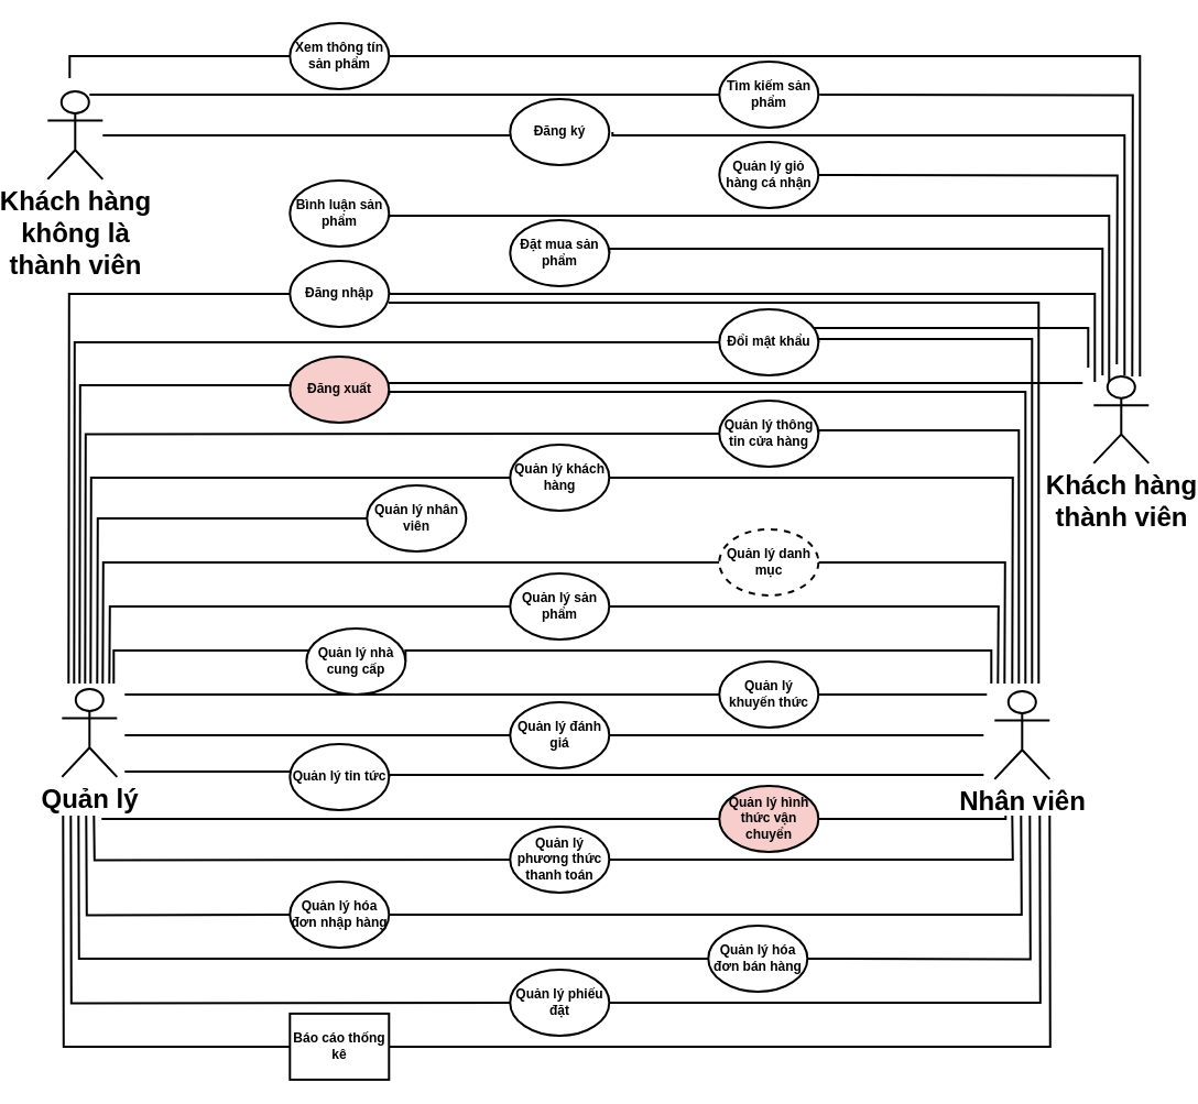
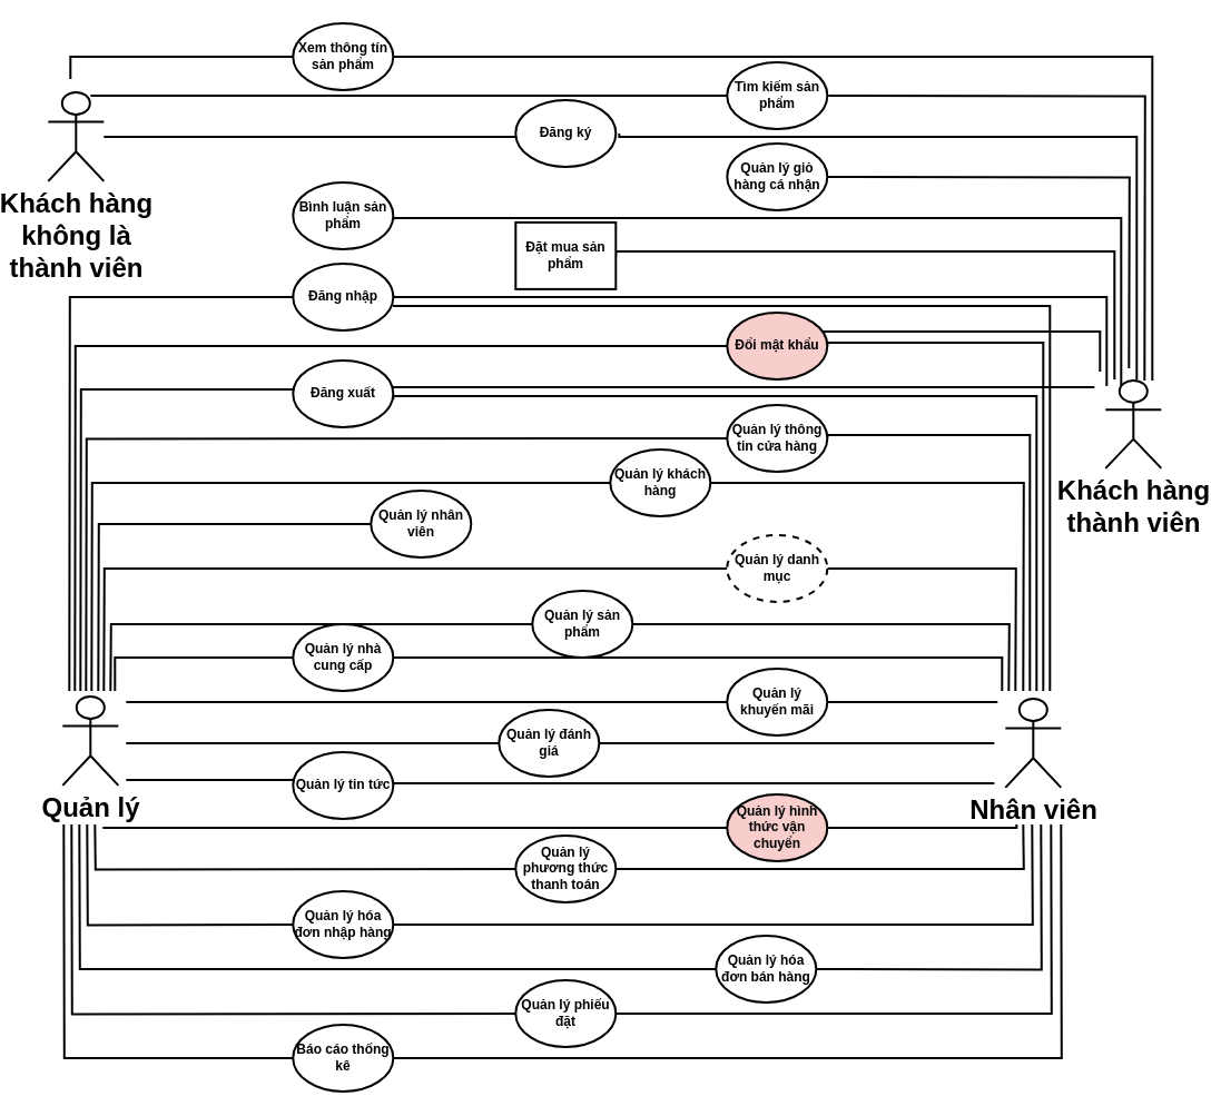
- <mxCell id="18" value="Đặt mua sản phẩm" style="ellipse;whiteSpace=wrap;html=1;fontStyle=1;strokeWidth=2;" vertex="1" parent="1"><mxGeometry x="440.8" y="199.4" width="90" height="60" as="geometry" /></mxCell>
+ <mxCell id="18" value="Đặt mua sản phẩm" style="whiteSpace=wrap;html=1;fontStyle=1;strokeWidth=2;rounded=0;" vertex="1" parent="1"><mxGeometry x="440.8" y="199.4" width="90" height="60" as="geometry" /></mxCell>
- <mxCell id="25" value="Đổi mật khẩu" style="ellipse;whiteSpace=wrap;html=1;fontStyle=1;strokeWidth=2;" vertex="1" parent="1"><mxGeometry x="630.8" y="280.4" width="90" height="60" as="geometry" /></mxCell>
+ <mxCell id="25" value="Đổi mật khẩu" style="ellipse;whiteSpace=wrap;html=1;fontStyle=1;strokeWidth=2;fillColor=#f8cecc;" vertex="1" parent="1"><mxGeometry x="630.8" y="280.4" width="90" height="60" as="geometry" /></mxCell>
- <mxCell id="29" value="Đăng xuất" style="ellipse;whiteSpace=wrap;html=1;fontStyle=1;strokeWidth=2;fillColor=#f8cecc;" vertex="1" parent="1"><mxGeometry x="240.8" y="323.4" width="90" height="60" as="geometry" /></mxCell>
+ <mxCell id="29" value="Đăng xuất" style="ellipse;whiteSpace=wrap;html=1;fontStyle=1;strokeWidth=2;" vertex="1" parent="1"><mxGeometry x="240.8" y="323.4" width="90" height="60" as="geometry" /></mxCell>
- <mxCell id="73" value="Quản lý khách hàng" style="ellipse;whiteSpace=wrap;html=1;fontStyle=1;strokeWidth=2;" vertex="1" parent="1"><mxGeometry x="440.8" y="403.4" width="90" height="60" as="geometry" /></mxCell>
+ <mxCell id="73" value="Quản lý khách hàng" style="ellipse;whiteSpace=wrap;html=1;fontStyle=1;strokeWidth=2;" vertex="1" parent="1"><mxGeometry x="525.8" y="403.4" width="90" height="60" as="geometry" /></mxCell>
- <mxCell id="43" value="Quản lý sản phẩm" style="ellipse;whiteSpace=wrap;html=1;fontStyle=1;strokeWidth=2;" vertex="1" parent="1"><mxGeometry x="440.8" y="520.4" width="90" height="60" as="geometry" /></mxCell>
+ <mxCell id="43" value="Quản lý sản phẩm" style="ellipse;whiteSpace=wrap;html=1;fontStyle=1;strokeWidth=2;" vertex="1" parent="1"><mxGeometry x="455.8" y="530.4" width="90" height="60" as="geometry" /></mxCell>
- <mxCell id="40" value="Quản lý nhà cung cấp" style="ellipse;whiteSpace=wrap;html=1;fontStyle=1;strokeWidth=2;" vertex="1" parent="1"><mxGeometry x="255.8" y="570.4" width="90" height="60" as="geometry" /></mxCell>
+ <mxCell id="40" value="Quản lý nhà cung cấp" style="ellipse;whiteSpace=wrap;html=1;fontStyle=1;strokeWidth=2;" vertex="1" parent="1"><mxGeometry x="240.8" y="560.4" width="90" height="60" as="geometry" /></mxCell>
- <mxCell id="46" value="Quản lý khuyến thức" style="ellipse;whiteSpace=wrap;html=1;fontStyle=1;strokeWidth=2;" vertex="1" parent="1"><mxGeometry x="630.8" y="600.4" width="90" height="60" as="geometry" /></mxCell>
+ <mxCell id="46" value="Quản lý khuyến mãi" style="ellipse;whiteSpace=wrap;html=1;fontStyle=1;strokeWidth=2;" vertex="1" parent="1"><mxGeometry x="630.8" y="600.4" width="90" height="60" as="geometry" /></mxCell>
- <mxCell id="49" value="Quản lý đánh giá" style="ellipse;whiteSpace=wrap;html=1;fontStyle=1;strokeWidth=2;" vertex="1" parent="1"><mxGeometry x="440.8" y="637.4" width="90" height="60" as="geometry" /></mxCell>
+ <mxCell id="49" value="Quản lý đánh giá" style="ellipse;whiteSpace=wrap;html=1;fontStyle=1;strokeWidth=2;" vertex="1" parent="1"><mxGeometry x="425.8" y="637.4" width="90" height="60" as="geometry" /></mxCell>
- <mxCell id="75" value="Báo cáo thống kê" style="whiteSpace=wrap;html=1;fontStyle=1;strokeWidth=2;rounded=0;" vertex="1" parent="1"><mxGeometry x="240.8" y="920.4" width="90" height="60" as="geometry" /></mxCell>
+ <mxCell id="75" value="Báo cáo thống kê" style="ellipse;whiteSpace=wrap;html=1;fontStyle=1;strokeWidth=2;" vertex="1" parent="1"><mxGeometry x="240.8" y="920.4" width="90" height="60" as="geometry" /></mxCell>
